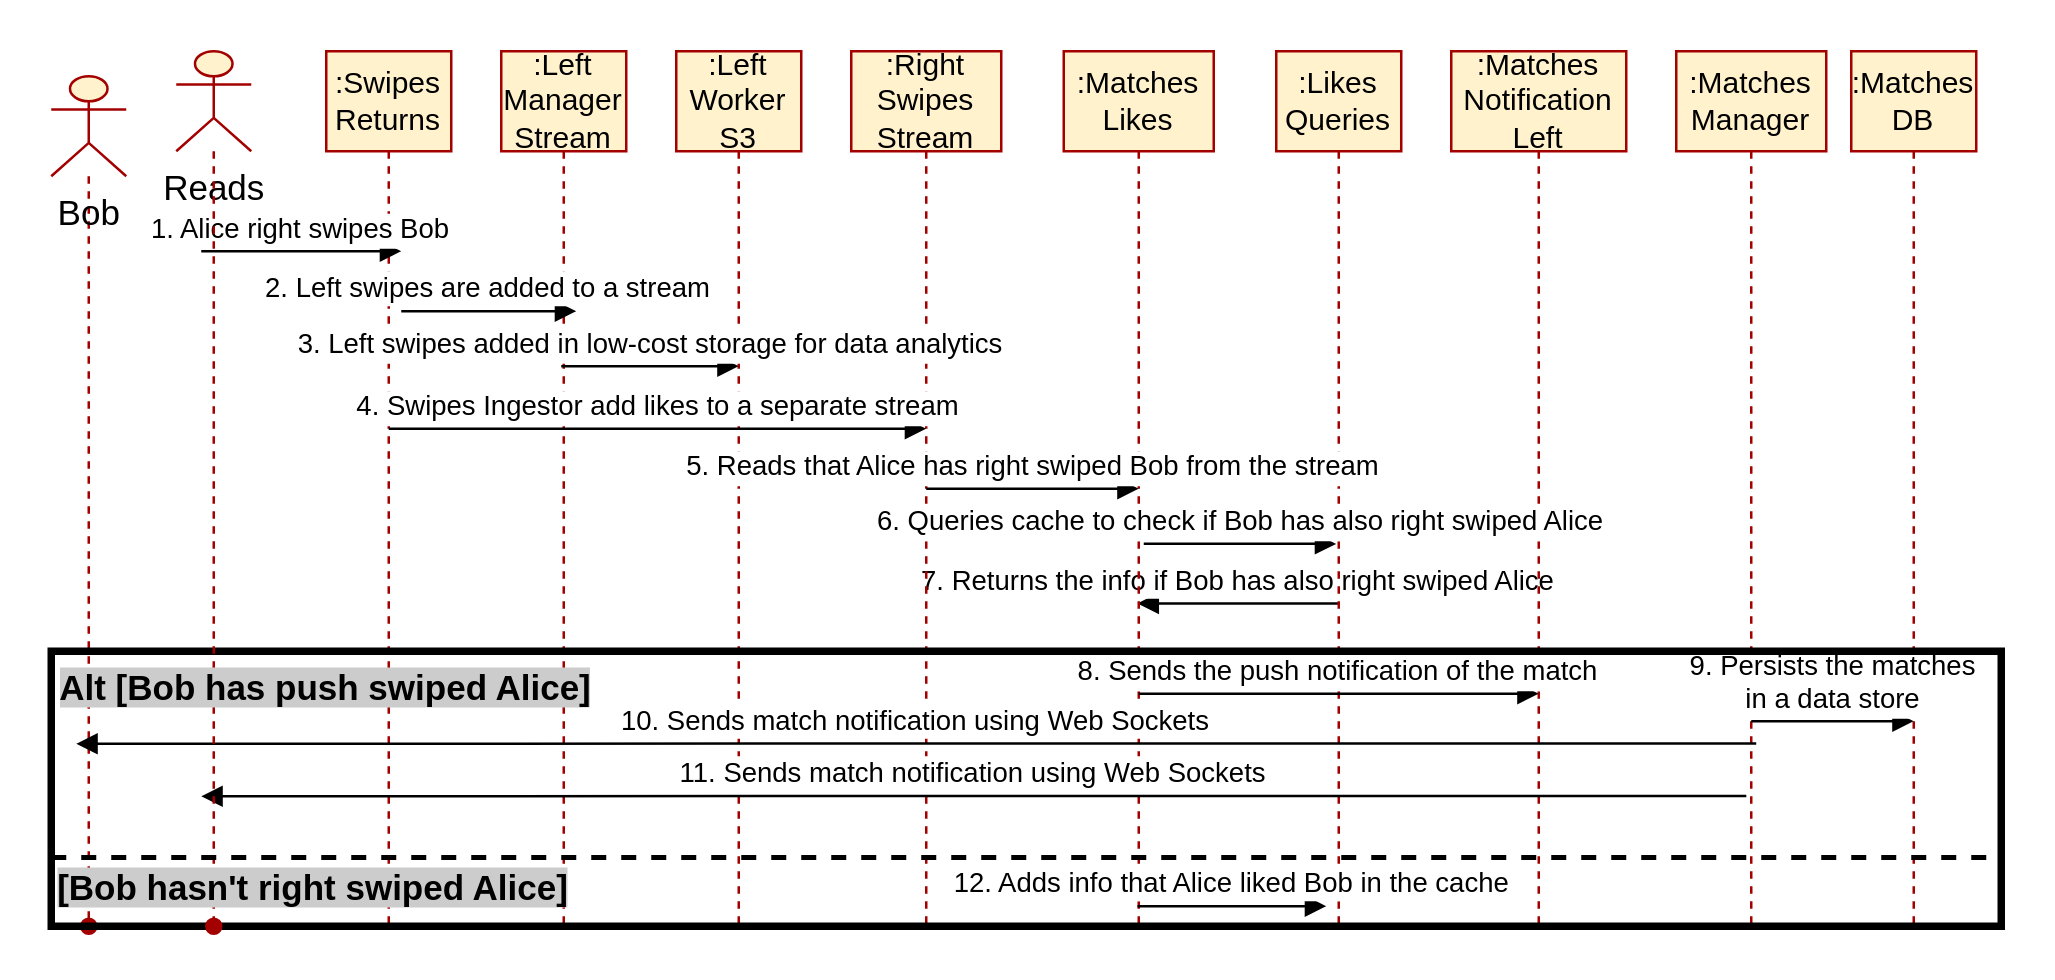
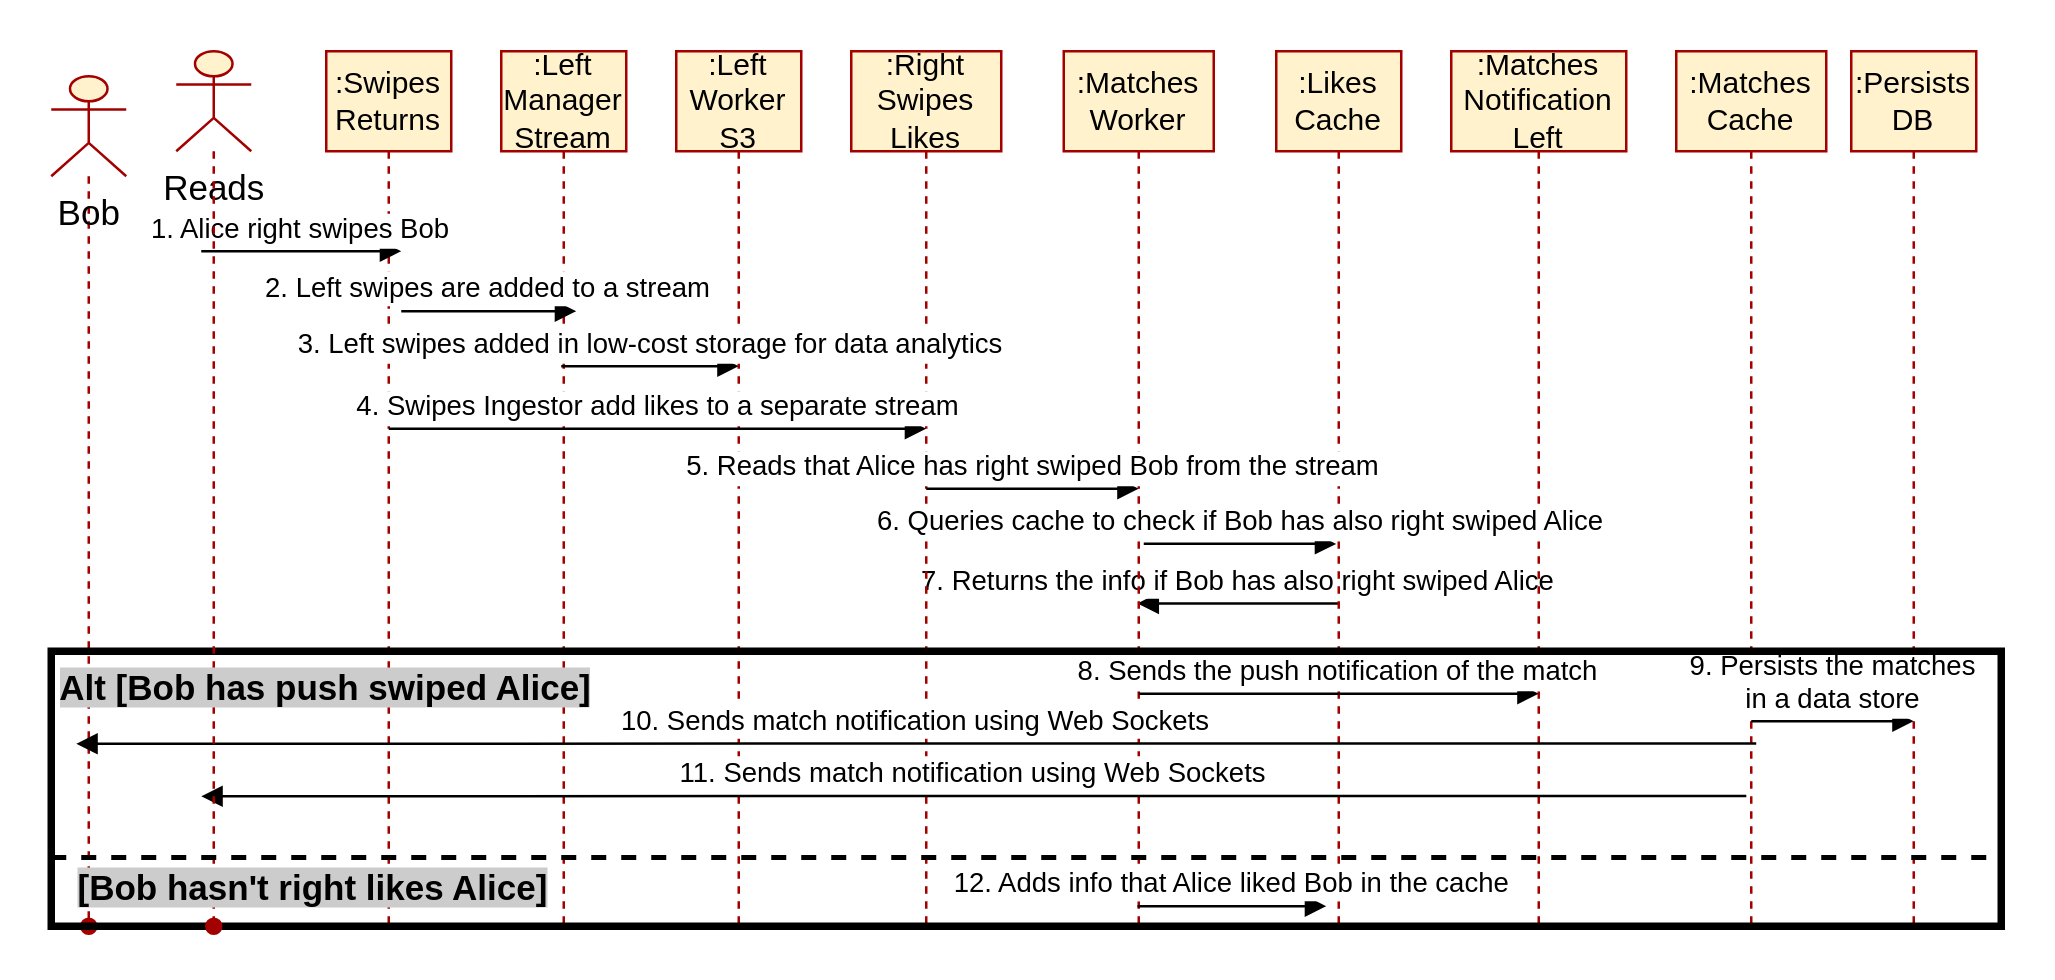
- <mxCell id="14" value=":Right Swipes Stream" style="shape=umlLifeline;perimeter=lifelinePerimeter;container=1;collapsible=0;recursiveResize=0;rounded=0;shadow=0;strokeWidth=1;whiteSpace=wrap;fillColor=#fff2cc;strokeColor=#A30000;" vertex="1" parent="1"><mxGeometry x="340" y="20" width="60" height="350" as="geometry" /></mxCell>
+ <mxCell id="14" value=":Right Swipes Likes" style="shape=umlLifeline;perimeter=lifelinePerimeter;container=1;collapsible=0;recursiveResize=0;rounded=0;shadow=0;strokeWidth=1;whiteSpace=wrap;fillColor=#fff2cc;strokeColor=#A30000;" vertex="1" parent="1"><mxGeometry x="340" y="20" width="60" height="350" as="geometry" /></mxCell>
- <mxCell id="10" value=":Matches Likes" style="shape=umlLifeline;perimeter=lifelinePerimeter;container=1;collapsible=0;recursiveResize=0;rounded=0;shadow=0;strokeWidth=1;whiteSpace=wrap;fillColor=#fff2cc;strokeColor=#A30000;" vertex="1" parent="1"><mxGeometry x="425" y="20" width="60" height="350" as="geometry" /></mxCell>
+ <mxCell id="10" value=":Matches Worker" style="shape=umlLifeline;perimeter=lifelinePerimeter;container=1;collapsible=0;recursiveResize=0;rounded=0;shadow=0;strokeWidth=1;whiteSpace=wrap;fillColor=#fff2cc;strokeColor=#A30000;" vertex="1" parent="1"><mxGeometry x="425" y="20" width="60" height="350" as="geometry" /></mxCell>
- <mxCell id="11" value=":Likes Queries" style="shape=umlLifeline;perimeter=lifelinePerimeter;container=1;collapsible=0;recursiveResize=0;rounded=0;shadow=0;strokeWidth=1;whiteSpace=wrap;fillColor=#fff2cc;strokeColor=#A30000;" vertex="1" parent="1"><mxGeometry x="510" y="20" width="50" height="350" as="geometry" /></mxCell>
+ <mxCell id="11" value=":Likes Cache" style="shape=umlLifeline;perimeter=lifelinePerimeter;container=1;collapsible=0;recursiveResize=0;rounded=0;shadow=0;strokeWidth=1;whiteSpace=wrap;fillColor=#fff2cc;strokeColor=#A30000;" vertex="1" parent="1"><mxGeometry x="510" y="20" width="50" height="350" as="geometry" /></mxCell>
- <mxCell id="13" value=":Matches Manager" style="shape=umlLifeline;perimeter=lifelinePerimeter;container=1;collapsible=0;recursiveResize=0;rounded=0;shadow=0;strokeWidth=1;whiteSpace=wrap;fillColor=#fff2cc;strokeColor=#A30000;" vertex="1" parent="1"><mxGeometry x="670" y="20" width="60" height="350" as="geometry" /></mxCell>
+ <mxCell id="13" value=":Matches Cache" style="shape=umlLifeline;perimeter=lifelinePerimeter;container=1;collapsible=0;recursiveResize=0;rounded=0;shadow=0;strokeWidth=1;whiteSpace=wrap;fillColor=#fff2cc;strokeColor=#A30000;" vertex="1" parent="1"><mxGeometry x="670" y="20" width="60" height="350" as="geometry" /></mxCell>
- <mxCell id="15" value=":Matches DB" style="shape=umlLifeline;perimeter=lifelinePerimeter;container=1;collapsible=0;recursiveResize=0;rounded=0;shadow=0;strokeWidth=1;whiteSpace=wrap;fillColor=#fff2cc;strokeColor=#A30000;" vertex="1" parent="1"><mxGeometry x="740" y="20" width="50" height="350" as="geometry" /></mxCell>
+ <mxCell id="15" value=":Persists DB" style="shape=umlLifeline;perimeter=lifelinePerimeter;container=1;collapsible=0;recursiveResize=0;rounded=0;shadow=0;strokeWidth=1;whiteSpace=wrap;fillColor=#fff2cc;strokeColor=#A30000;" vertex="1" parent="1"><mxGeometry x="740" y="20" width="50" height="350" as="geometry" /></mxCell>
- <mxCell id="30" value="&lt;span style=&quot;background-color: rgb(204 , 204 , 204)&quot;&gt;&lt;b&gt;[Bob hasn't right swiped Alice]&lt;/b&gt;&lt;/span&gt;" style="text;html=1;strokeColor=none;fillColor=none;align=center;verticalAlign=middle;whiteSpace=wrap;rounded=0;labelBackgroundColor=none;fontSize=14;" vertex="1" parent="1"><mxGeometry x="20" y="340" width="210" height="30" as="geometry" /></mxCell>
+ <mxCell id="30" value="&lt;span style=&quot;background-color: rgb(204 , 204 , 204)&quot;&gt;&lt;b&gt;[Bob hasn't right likes Alice]&lt;/b&gt;&lt;/span&gt;" style="text;html=1;strokeColor=none;fillColor=none;align=center;verticalAlign=middle;whiteSpace=wrap;rounded=0;labelBackgroundColor=none;fontSize=14;" vertex="1" parent="1"><mxGeometry x="20" y="340" width="210" height="30" as="geometry" /></mxCell>
